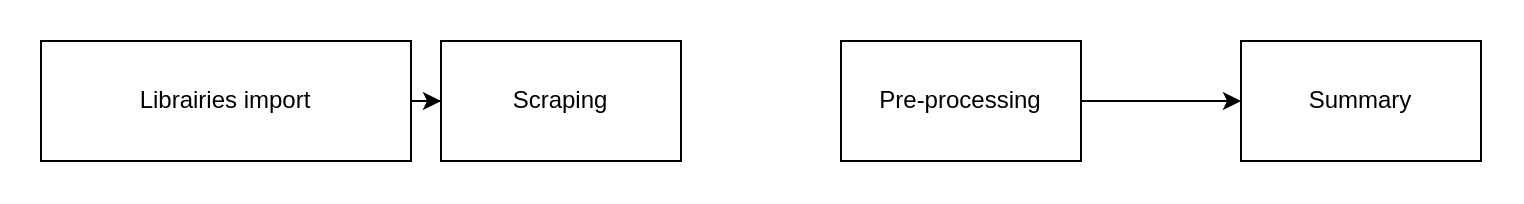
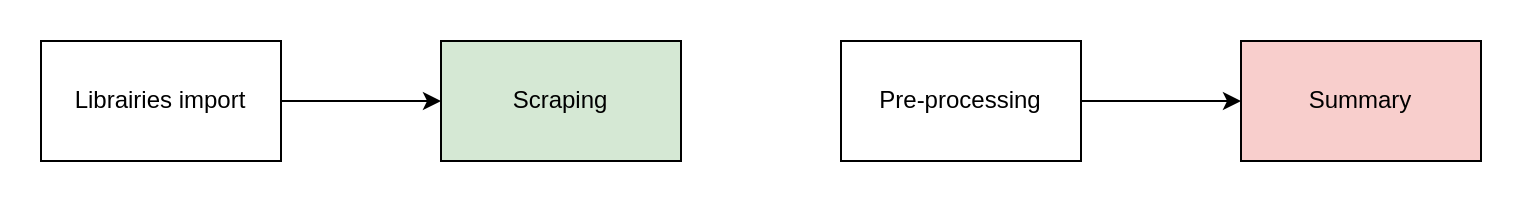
- <mxCell id="3" value="Librairies import" style="rounded=0;whiteSpace=wrap;html=1;" vertex="1" parent="1"><mxGeometry x="20" y="20" width="185" height="60" as="geometry" /></mxCell>
+ <mxCell id="3" value="Librairies import" style="rounded=0;whiteSpace=wrap;html=1;" vertex="1" parent="1"><mxGeometry x="20" y="20" width="120" height="60" as="geometry" /></mxCell>
- <mxCell id="4" value="Scraping" style="rounded=0;whiteSpace=wrap;html=1;" vertex="1" parent="1"><mxGeometry x="220" y="20" width="120" height="60" as="geometry" /></mxCell>
+ <mxCell id="4" value="Scraping" style="rounded=0;whiteSpace=wrap;html=1;fillColor=#d5e8d4;" vertex="1" parent="1"><mxGeometry x="220" y="20" width="120" height="60" as="geometry" /></mxCell>
- <mxCell id="7" value="Summary" style="rounded=0;whiteSpace=wrap;html=1;" vertex="1" parent="1"><mxGeometry x="620" y="20" width="120" height="60" as="geometry" /></mxCell>
+ <mxCell id="7" value="Summary" style="rounded=0;whiteSpace=wrap;html=1;fillColor=#f8cecc;" vertex="1" parent="1"><mxGeometry x="620" y="20" width="120" height="60" as="geometry" /></mxCell>
